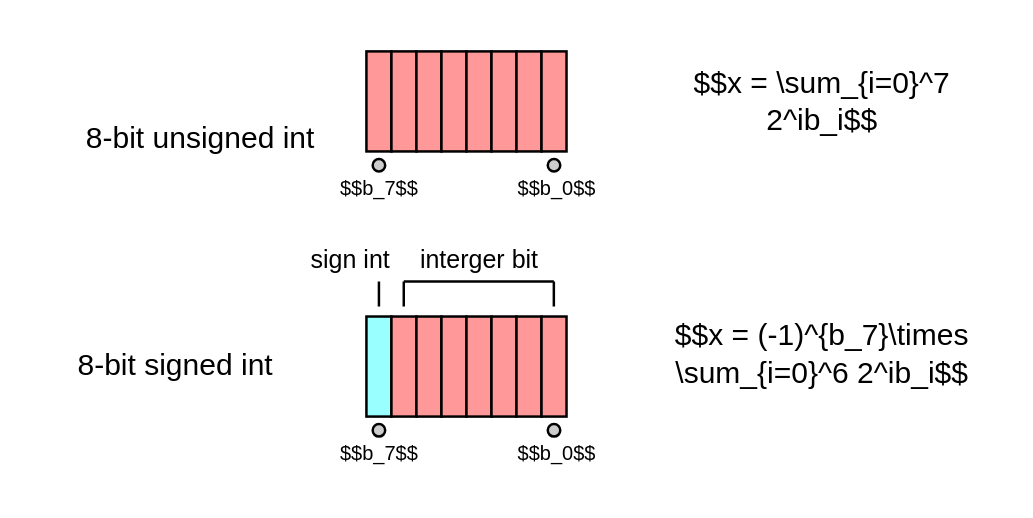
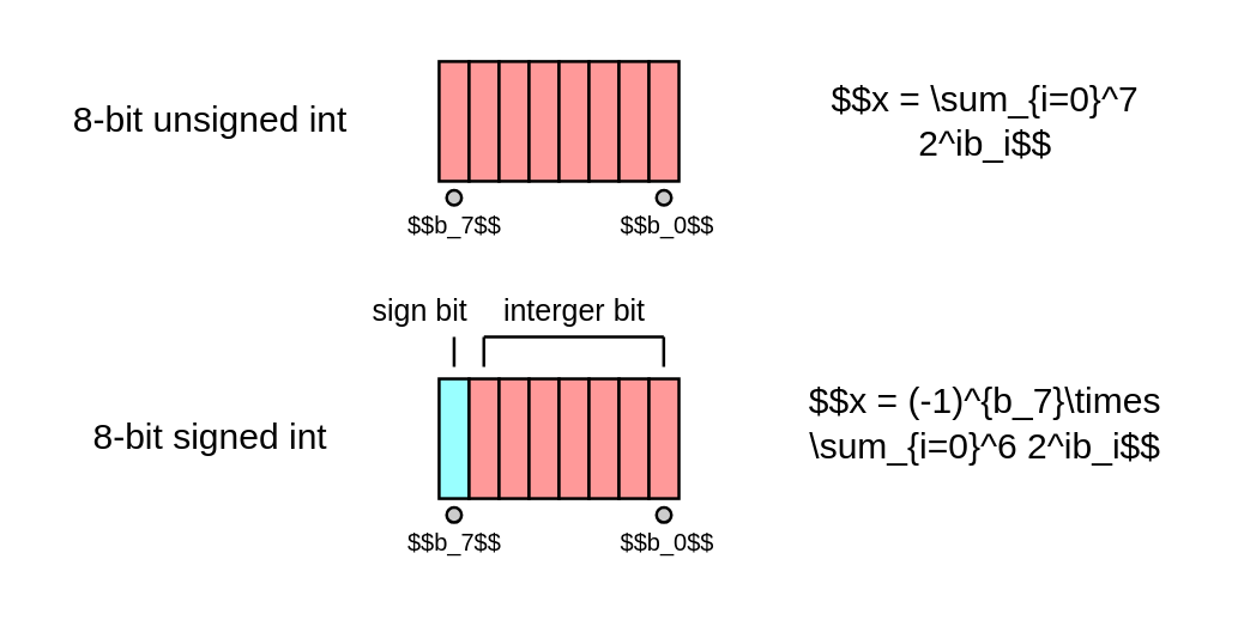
- <mxCell id="10" value="8-bit unsigned int" style="text;html=1;align=center;verticalAlign=middle;whiteSpace=wrap;rounded=0;" vertex="1" parent="1"><mxGeometry x="30" y="40" width="100" height="30" as="geometry" /></mxCell>
+ <mxCell id="10" value="8-bit unsigned int" style="text;html=1;align=center;verticalAlign=middle;whiteSpace=wrap;rounded=0;" vertex="1" parent="1"><mxGeometry x="20" y="25" width="100" height="30" as="geometry" /></mxCell>
- <mxCell id="26" value="&lt;font style=&quot;font-size: 10px;&quot;&gt;sign int&lt;/font&gt;" style="text;html=1;align=center;verticalAlign=middle;whiteSpace=wrap;rounded=0;" vertex="1" parent="1"><mxGeometry x="120" y="98" width="40" height="10" as="geometry" /></mxCell>
+ <mxCell id="26" value="&lt;font style=&quot;font-size: 10px;&quot;&gt;sign bit&lt;/font&gt;" style="text;html=1;align=center;verticalAlign=middle;whiteSpace=wrap;rounded=0;" vertex="1" parent="1"><mxGeometry x="120" y="98" width="40" height="10" as="geometry" /></mxCell>
